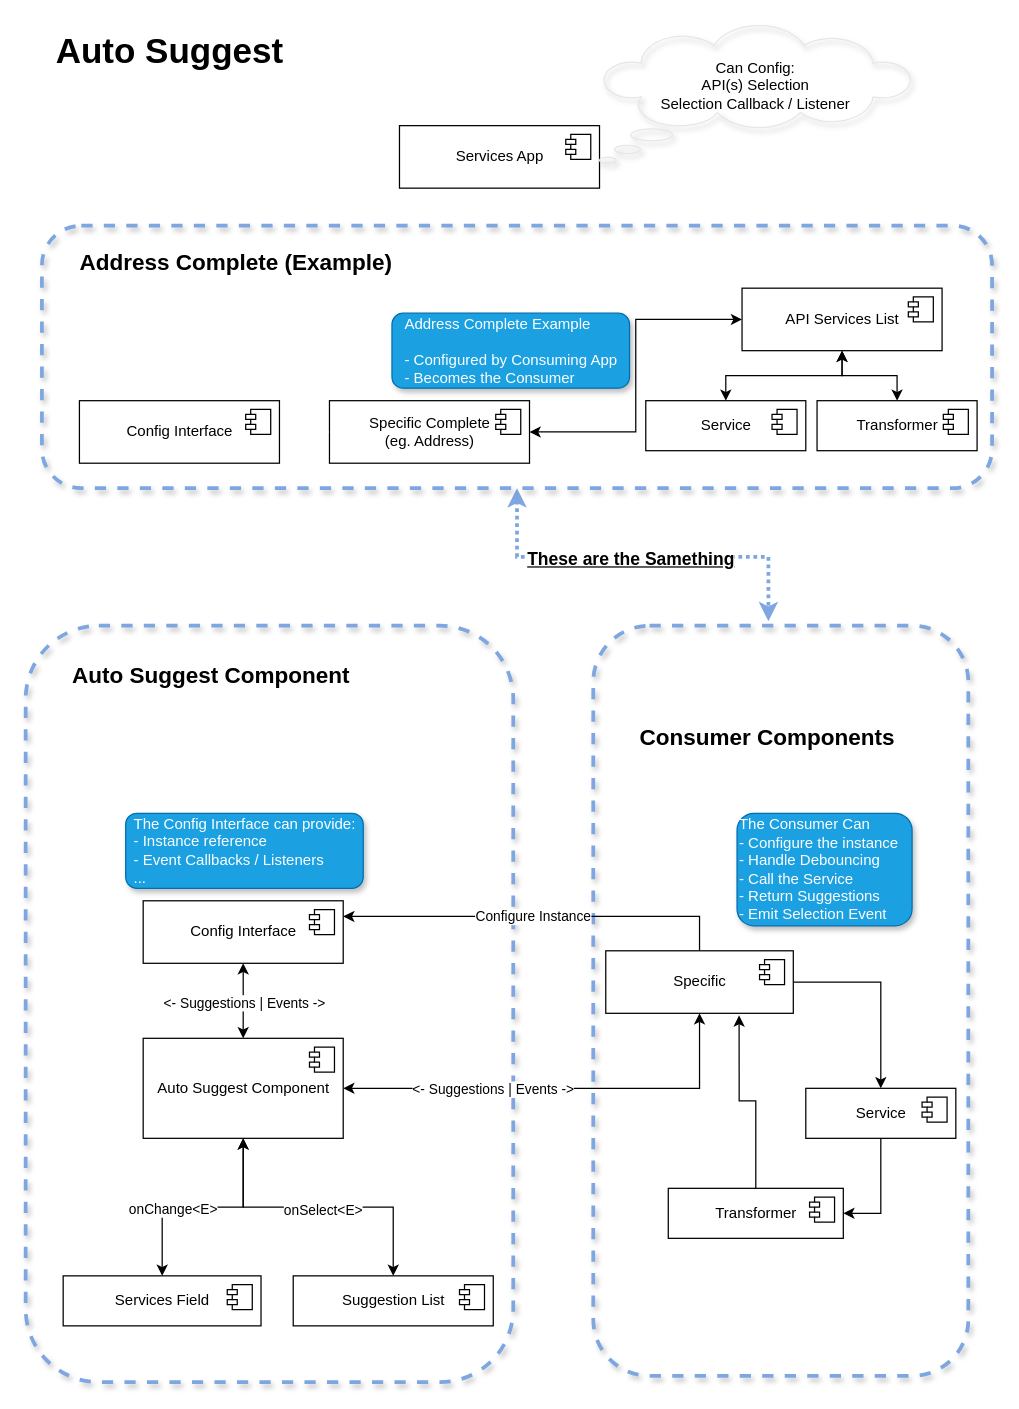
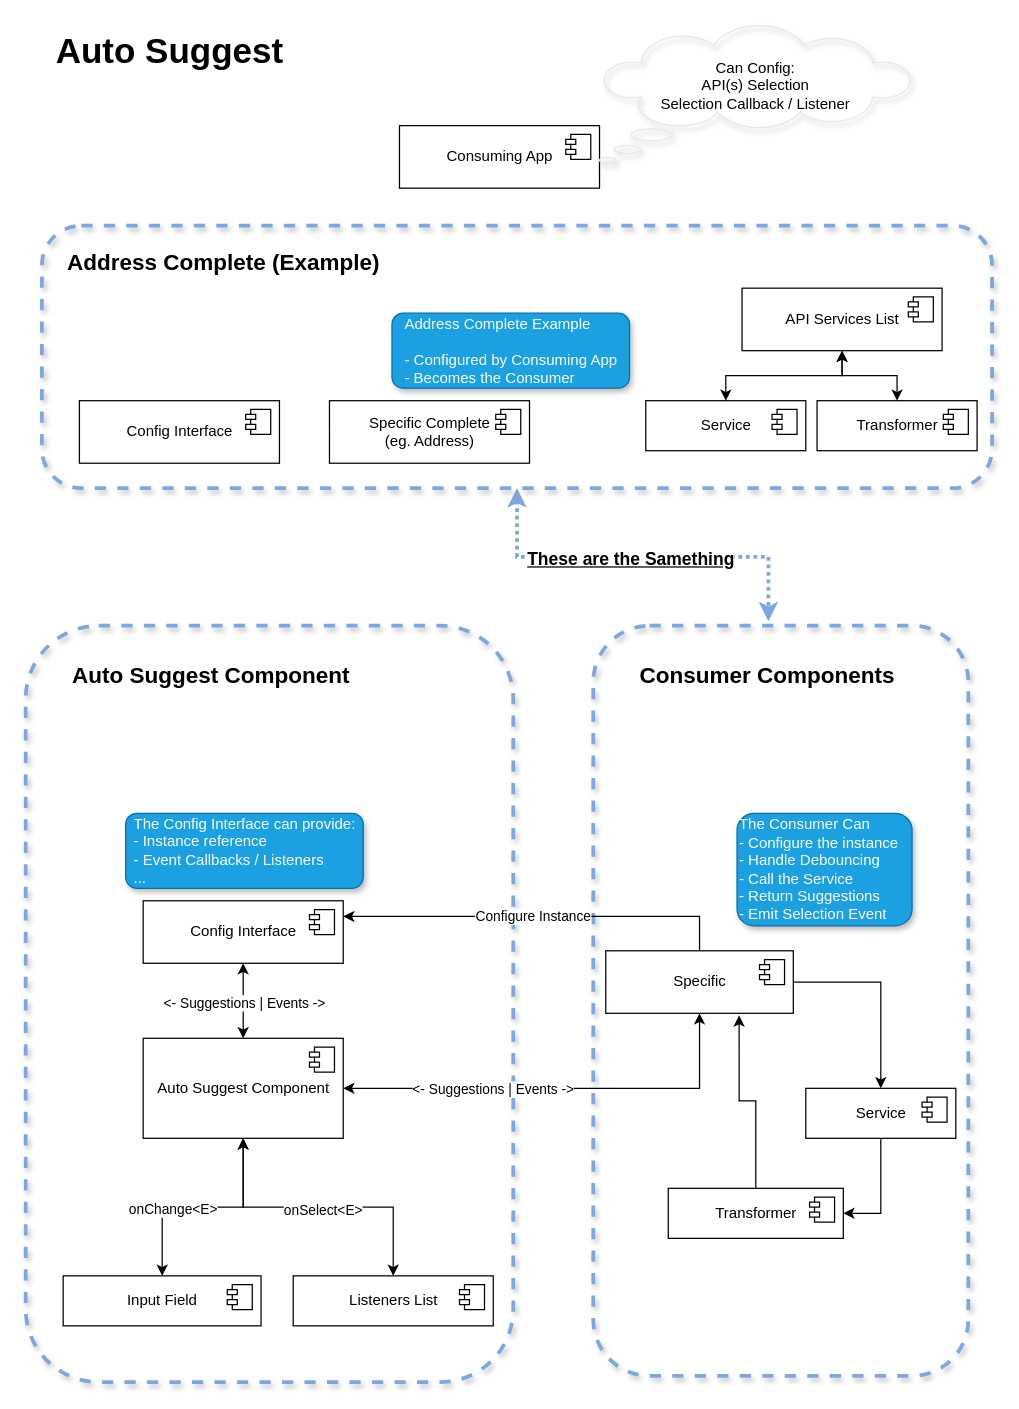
- <mxCell id="53" value="Services App" style="html=1;dropTarget=0;" vertex="1" parent="1"><mxGeometry x="319" y="100" width="160" height="50" as="geometry" /></mxCell>
+ <mxCell id="53" value="Consuming App" style="html=1;dropTarget=0;" vertex="1" parent="1"><mxGeometry x="319" y="100" width="160" height="50" as="geometry" /></mxCell>
- <mxCell id="55" value="&lt;font style=&quot;font-size: 18px&quot;&gt;&lt;b&gt;Address Complete (Example)&lt;/b&gt;&lt;/font&gt;" style="text;html=1;align=center;verticalAlign=middle;resizable=0;points=[];autosize=1;" vertex="1" parent="1"><mxGeometry x="53" y="200" width="270" height="20" as="geometry" /></mxCell>
+ <mxCell id="55" value="&lt;font style=&quot;font-size: 18px&quot;&gt;&lt;b&gt;Address Complete (Example)&lt;/b&gt;&lt;/font&gt;" style="text;html=1;align=center;verticalAlign=middle;resizable=0;points=[];autosize=1;" vertex="1" parent="1"><mxGeometry x="43" y="200" width="270" height="20" as="geometry" /></mxCell>
- <mxCell id="37" style="edgeStyle=orthogonalEdgeStyle;rounded=0;orthogonalLoop=1;jettySize=auto;html=1;entryX=0;entryY=0.5;entryDx=0;entryDy=0;startArrow=classic;startFill=1;" edge="1" parent="1" source="38" target="42"><mxGeometry relative="1" as="geometry" /></mxCell>
- <mxCell id="57" value="&lt;span style=&quot;font-size: 18px&quot;&gt;&lt;b&gt;Consumer Components&lt;/b&gt;&lt;/span&gt;" style="text;html=1;align=center;verticalAlign=middle;resizable=0;points=[];autosize=1;" vertex="1" parent="1"><mxGeometry x="503" y="580" width="220" height="20" as="geometry" /></mxCell>
+ <mxCell id="57" value="&lt;span style=&quot;font-size: 18px&quot;&gt;&lt;b&gt;Consumer Components&lt;/b&gt;&lt;/span&gt;" style="text;html=1;align=center;verticalAlign=middle;resizable=0;points=[];autosize=1;" vertex="1" parent="1"><mxGeometry x="503" y="530" width="220" height="20" as="geometry" /></mxCell>
- <mxCell id="18" value="Services Field" style="html=1;dropTarget=0;" vertex="1" parent="1"><mxGeometry x="50" y="1020" width="158.25" height="40" as="geometry" /></mxCell>
+ <mxCell id="18" value="Input Field" style="html=1;dropTarget=0;" vertex="1" parent="1"><mxGeometry x="50" y="1020" width="158.25" height="40" as="geometry" /></mxCell>
- <mxCell id="20" value="Suggestion List" style="html=1;dropTarget=0;" vertex="1" parent="1"><mxGeometry x="234" y="1020" width="160" height="40" as="geometry" /></mxCell>
+ <mxCell id="20" value="Listeners List" style="html=1;dropTarget=0;" vertex="1" parent="1"><mxGeometry x="234" y="1020" width="160" height="40" as="geometry" /></mxCell>
